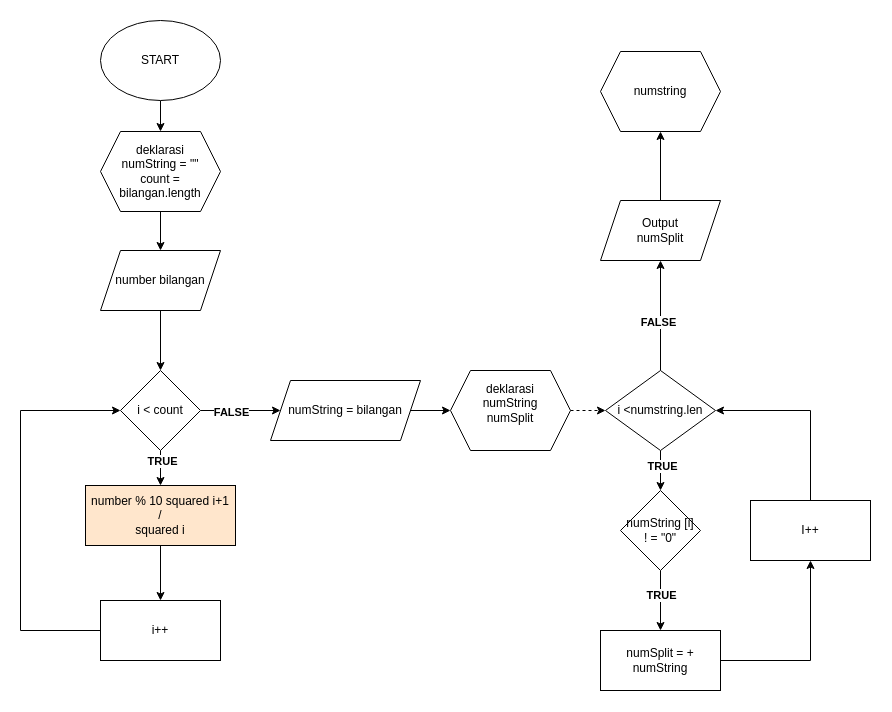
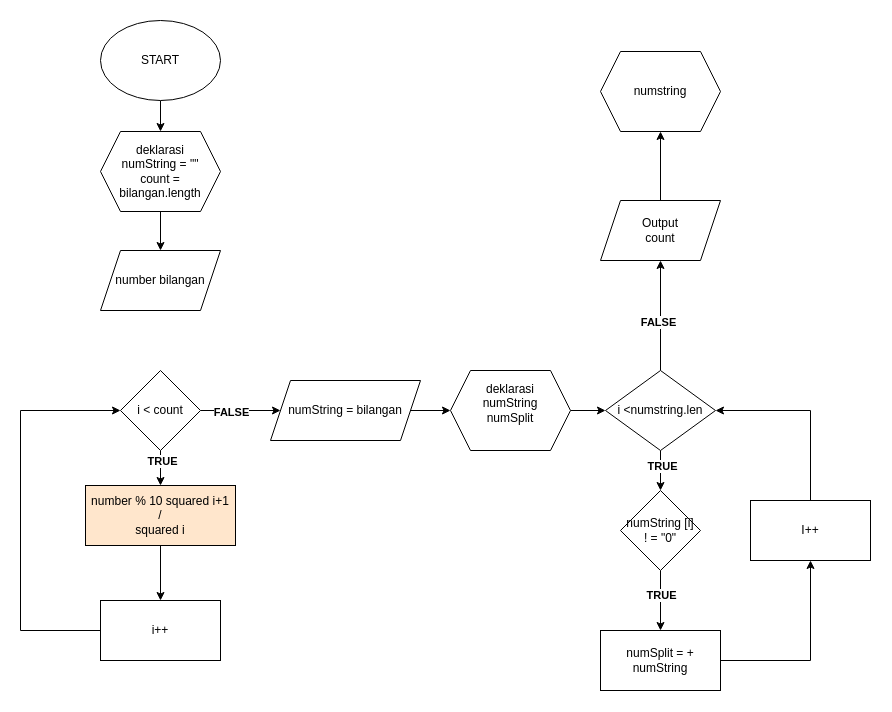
- <mxCell id="31" value="Output&lt;div&gt;numSplit&lt;/div&gt;" style="shape=parallelogram;perimeter=parallelogramPerimeter;whiteSpace=wrap;html=1;fixedSize=1;" vertex="1" parent="1"><mxGeometry x="600" y="200" width="120" height="60" as="geometry" /></mxCell>
+ <mxCell id="31" value="Output&lt;div&gt;count&lt;/div&gt;" style="shape=parallelogram;perimeter=parallelogramPerimeter;whiteSpace=wrap;html=1;fixedSize=1;" vertex="1" parent="1"><mxGeometry x="600" y="200" width="120" height="60" as="geometry" /></mxCell>
- <mxCell id="4" value="" style="edgeStyle=orthogonalEdgeStyle;rounded=0;orthogonalLoop=1;jettySize=auto;html=1;" edge="1" parent="1" source="5" target="12"><mxGeometry relative="1" as="geometry" /></mxCell>
- <mxCell id="32" style="edgeStyle=orthogonalEdgeStyle;rounded=0;orthogonalLoop=1;jettySize=auto;html=1;exitX=1;exitY=0.5;exitDx=0;exitDy=0;entryX=0;entryY=0.5;entryDx=0;entryDy=0;dashed=1;" edge="1" parent="1" source="33" target="23"><mxGeometry relative="1" as="geometry" /></mxCell>
+ <mxCell id="32" style="edgeStyle=orthogonalEdgeStyle;rounded=0;orthogonalLoop=1;jettySize=auto;html=1;exitX=1;exitY=0.5;exitDx=0;exitDy=0;entryX=0;entryY=0.5;entryDx=0;entryDy=0;" edge="1" parent="1" source="33" target="23"><mxGeometry relative="1" as="geometry" /></mxCell>
